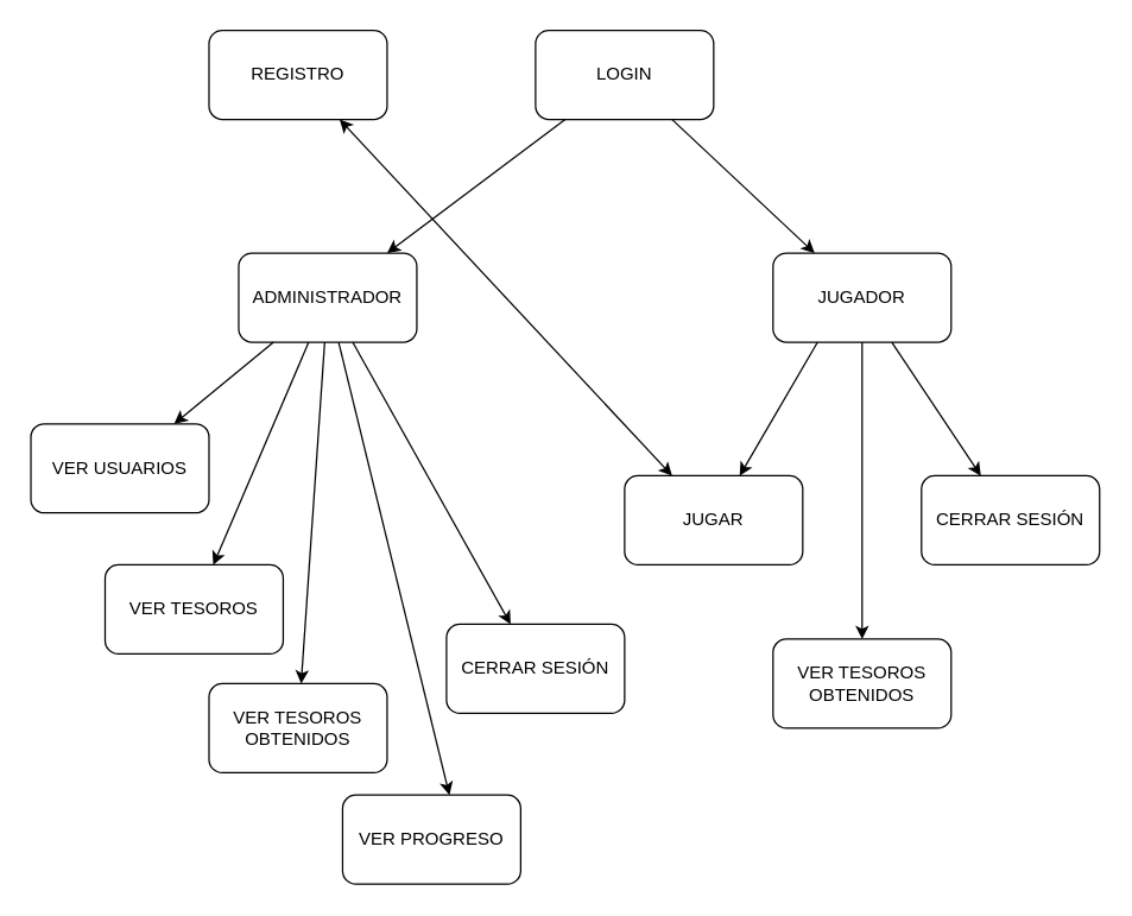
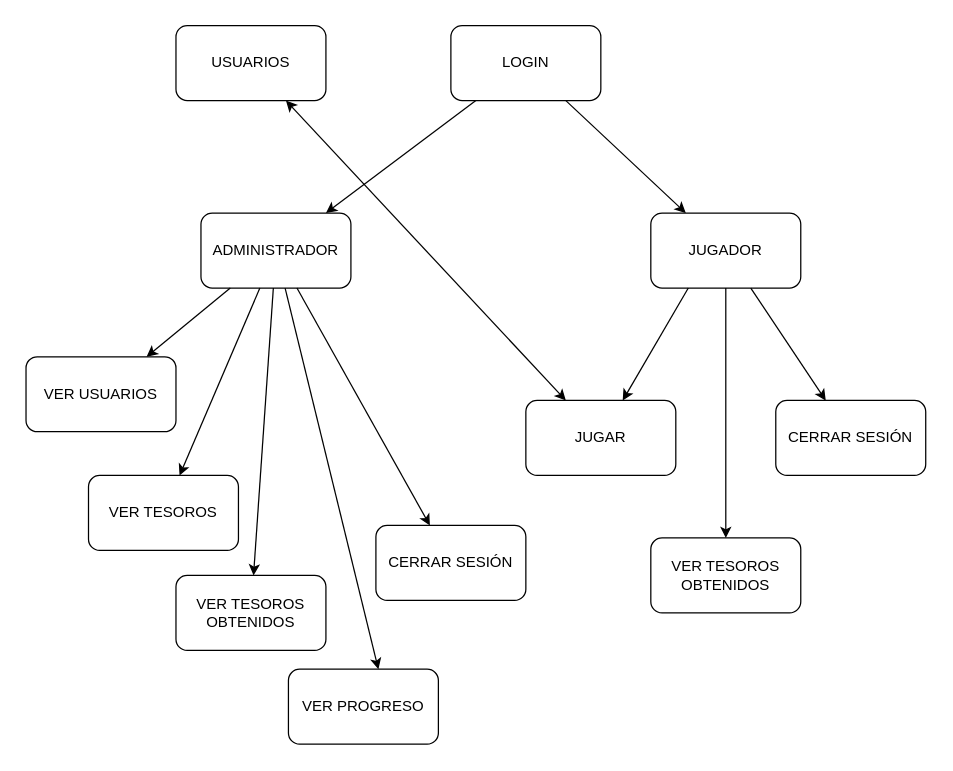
- <mxCell id="21" value="REGISTRO" style="rounded=1;whiteSpace=wrap;html=1;" vertex="1" parent="1"><mxGeometry x="140" y="20" width="120" height="60" as="geometry" /></mxCell>
+ <mxCell id="21" value="USUARIOS" style="rounded=1;whiteSpace=wrap;html=1;" vertex="1" parent="1"><mxGeometry x="140" y="20" width="120" height="60" as="geometry" /></mxCell>
